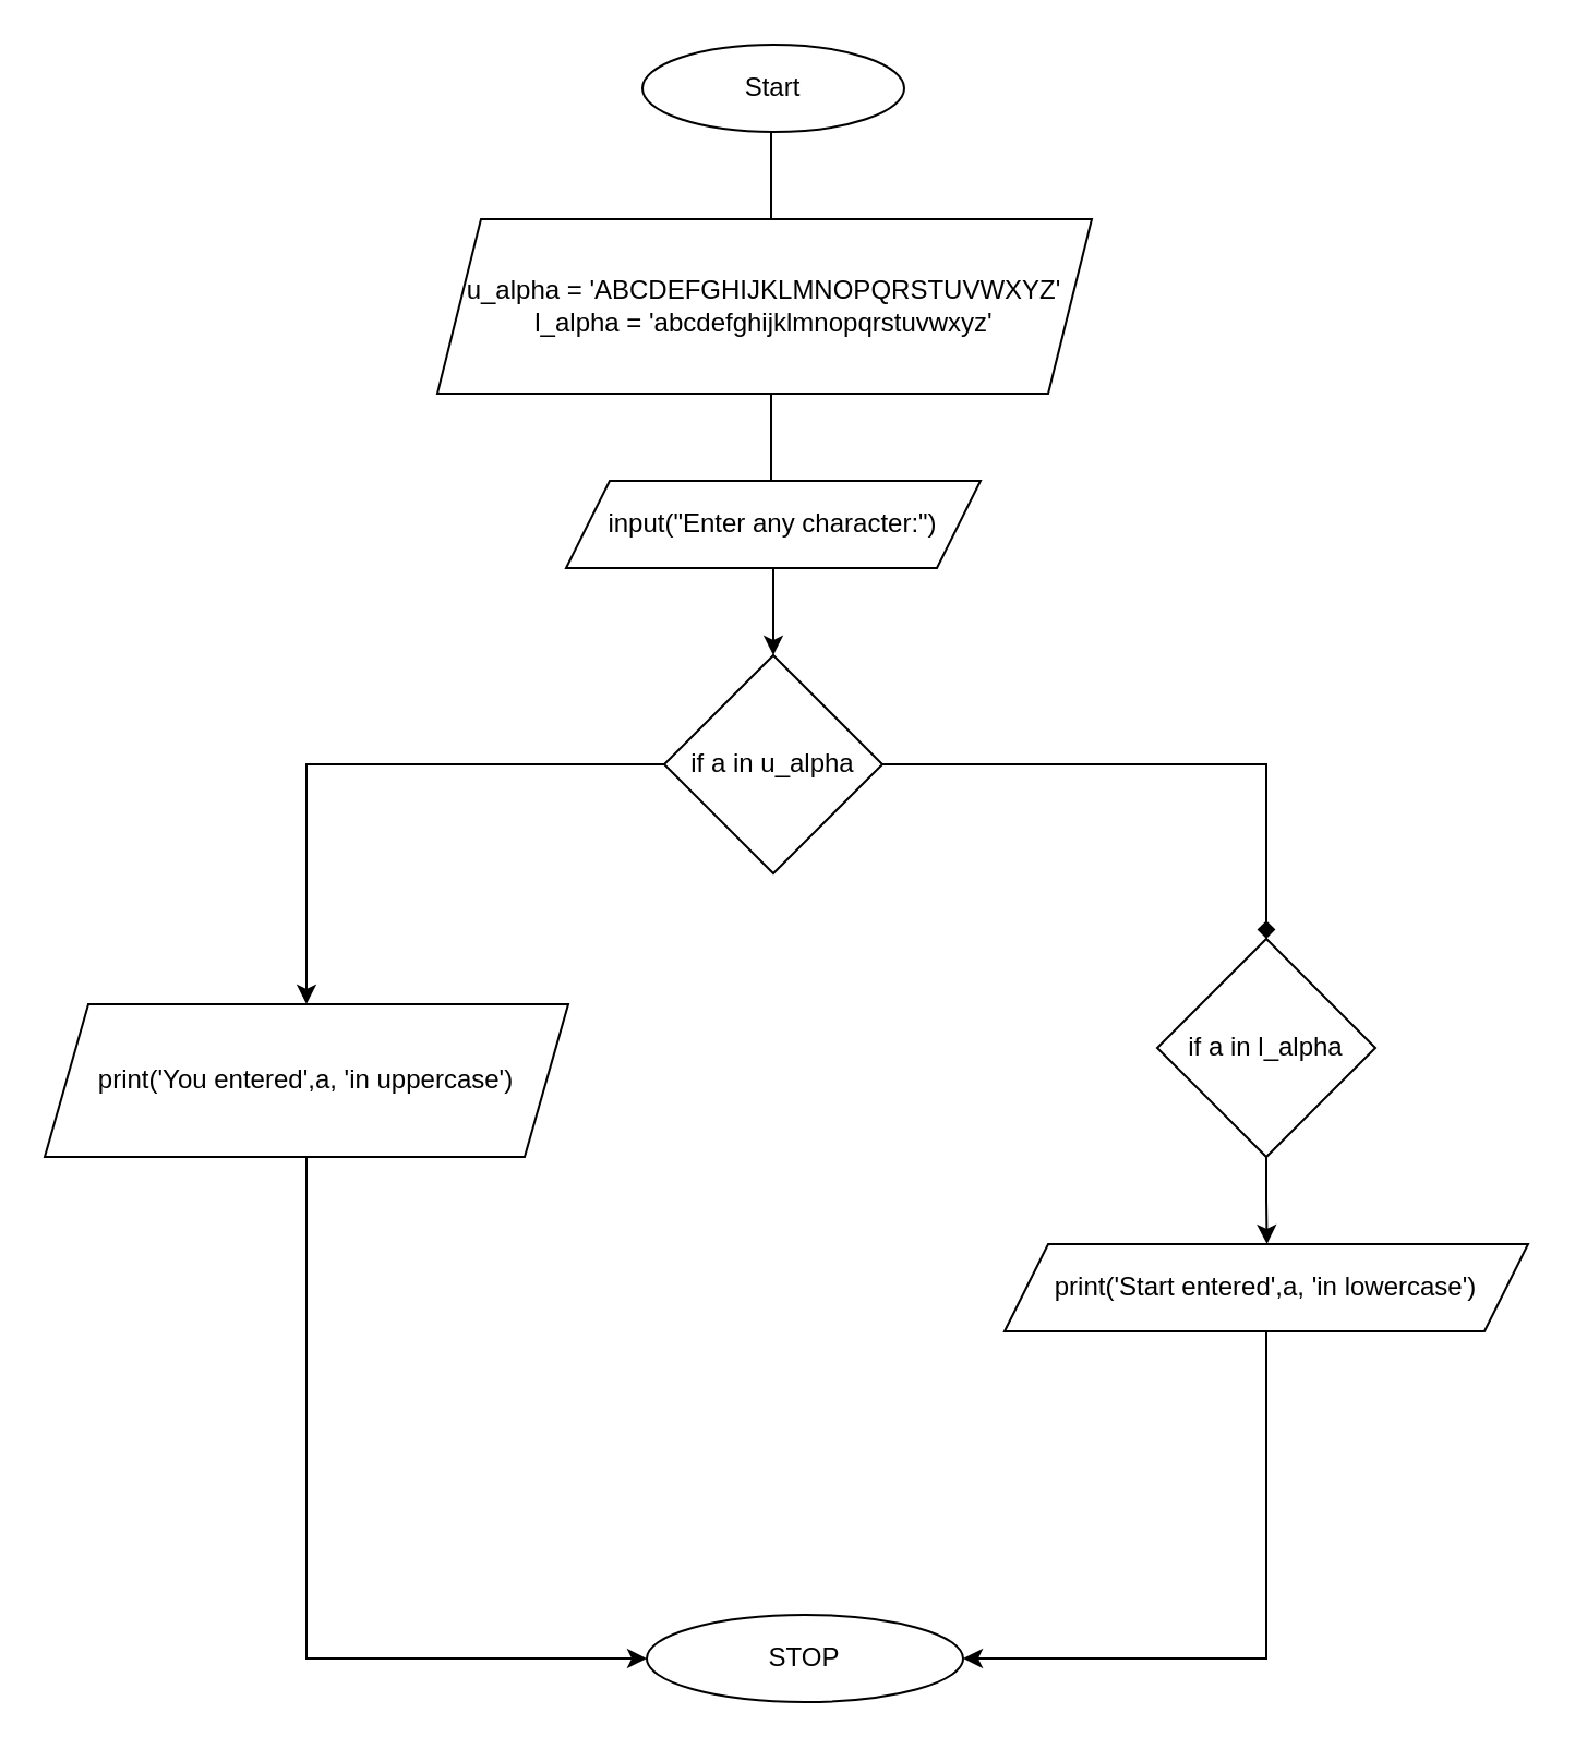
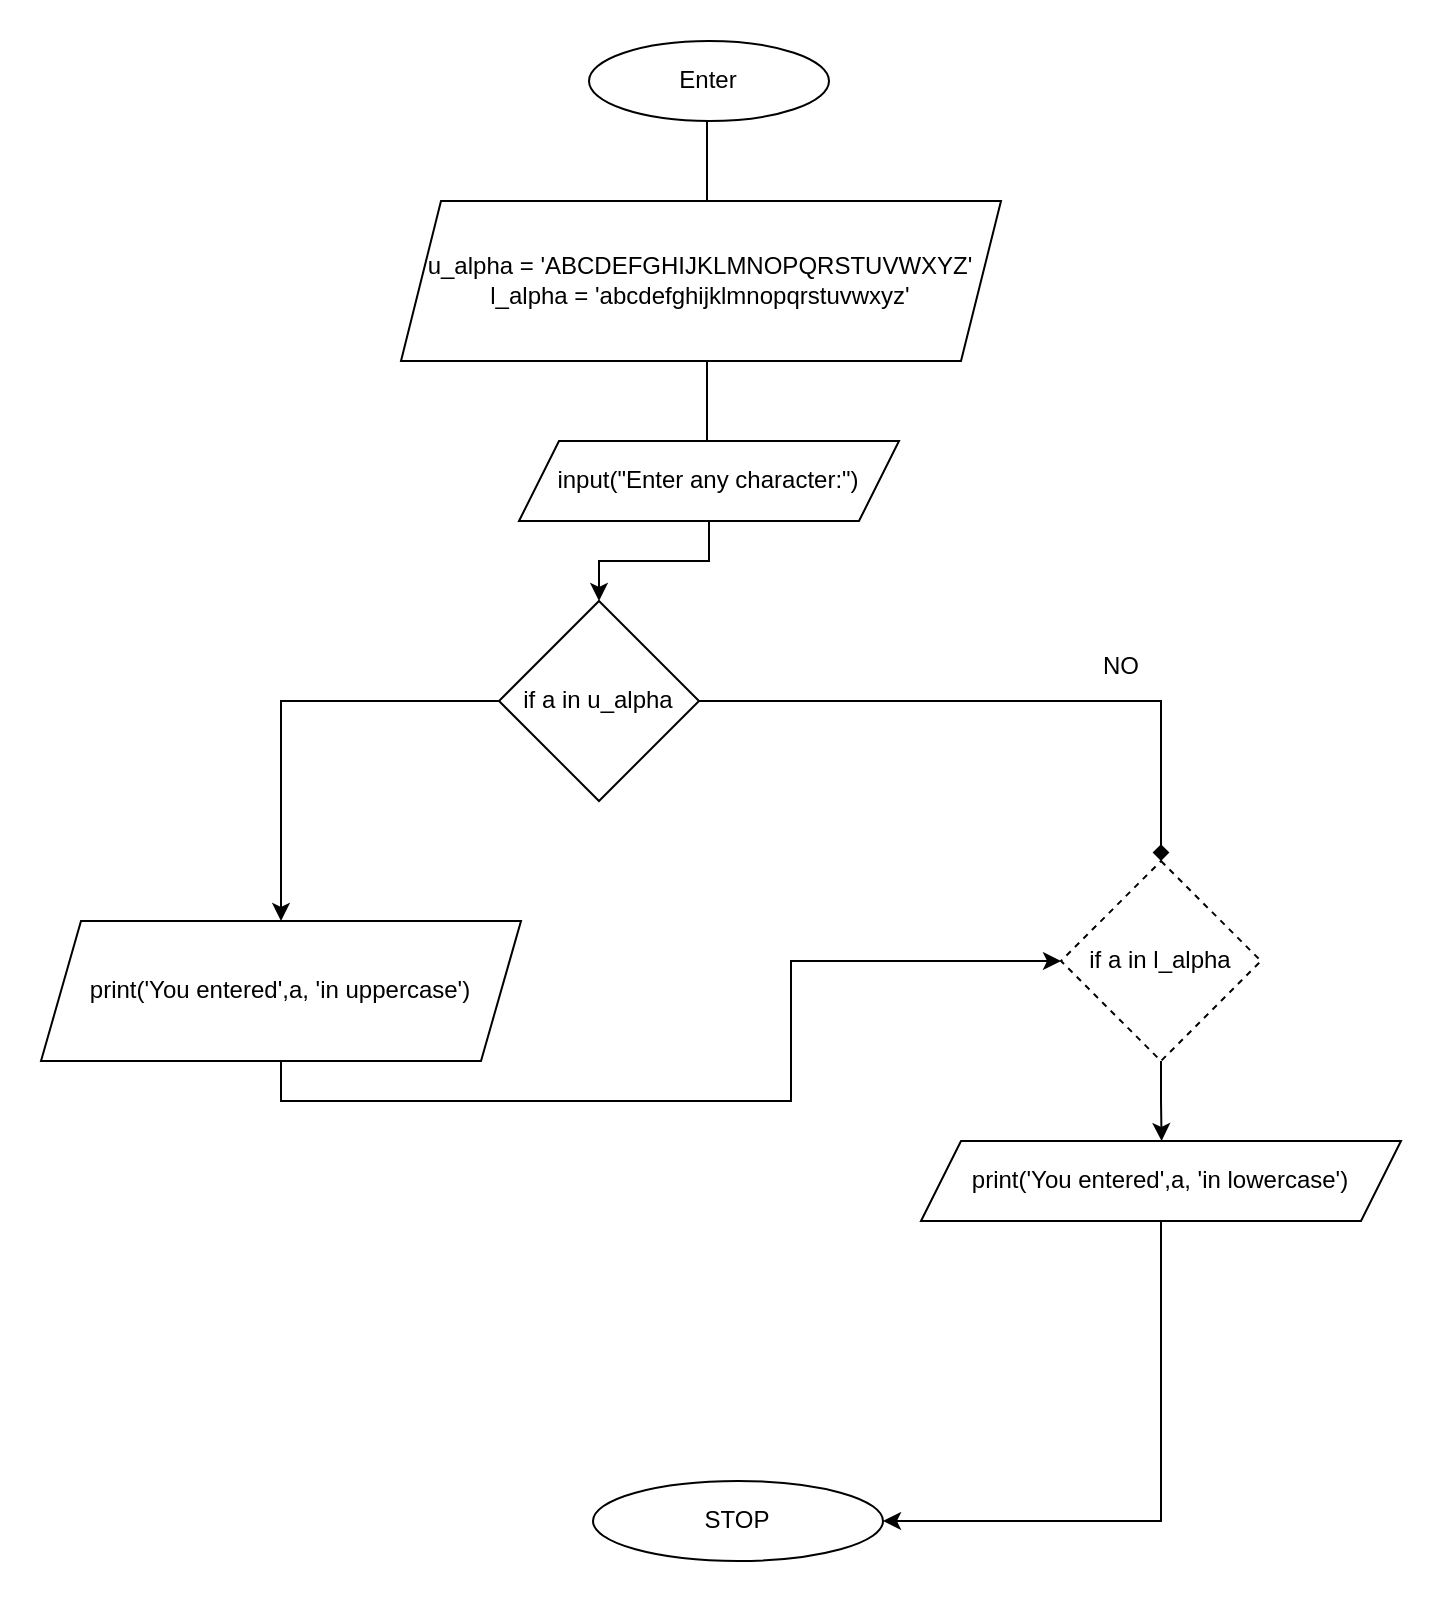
- <mxCell id="2" value="Start" style="ellipse;whiteSpace=wrap;html=1;" parent="1" vertex="1"><mxGeometry x="294" y="20" width="120" height="40" as="geometry" /></mxCell>
+ <mxCell id="2" value="Enter" style="ellipse;whiteSpace=wrap;html=1;" parent="1" vertex="1"><mxGeometry x="294" y="20" width="120" height="40" as="geometry" /></mxCell>
+ <mxCell id="9" value="NO" style="text;html=1;align=center;verticalAlign=middle;resizable=0;points=[];autosize=1;strokeColor=none;fillColor=none;" parent="1" vertex="1"><mxGeometry x="540" y="318" width="40" height="30" as="geometry" /></mxCell>
- <mxCell id="18" value="if a in u_alpha" style="rhombus;whiteSpace=wrap;html=1;" parent="1" vertex="1"><mxGeometry x="304" y="300" width="100" height="100" as="geometry" /></mxCell>
+ <mxCell id="18" value="if a in u_alpha" style="rhombus;whiteSpace=wrap;html=1;" parent="1" vertex="1"><mxGeometry x="249" y="300" width="100" height="100" as="geometry" /></mxCell>
- <mxCell id="11" value="if a in l_alpha" style="rhombus;whiteSpace=wrap;html=1;" parent="1" vertex="1"><mxGeometry x="530" y="430" width="100" height="100" as="geometry" /></mxCell>
+ <mxCell id="11" value="if a in l_alpha" style="rhombus;whiteSpace=wrap;html=1;dashed=1;" parent="1" vertex="1"><mxGeometry x="530" y="430" width="100" height="100" as="geometry" /></mxCell>
- <mxCell id="13" value="print('Start entered',a, 'in lowercase')" style="shape=parallelogram;perimeter=parallelogramPerimeter;whiteSpace=wrap;html=1;fixedSize=1;" parent="1" vertex="1"><mxGeometry x="460" y="570" width="240" height="40" as="geometry" /></mxCell>
+ <mxCell id="13" value="print('You entered',a, 'in lowercase')" style="shape=parallelogram;perimeter=parallelogramPerimeter;whiteSpace=wrap;html=1;fixedSize=1;" parent="1" vertex="1"><mxGeometry x="460" y="570" width="240" height="40" as="geometry" /></mxCell>
- <mxCell id="7" style="edgeStyle=orthogonalEdgeStyle;rounded=0;orthogonalLoop=1;jettySize=auto;html=1;exitX=0.5;exitY=1;exitDx=0;exitDy=0;entryX=0;entryY=0.5;entryDx=0;entryDy=0;" parent="1" source="8" target="14" edge="1"><mxGeometry relative="1" as="geometry" /></mxCell>
+ <mxCell id="7" style="edgeStyle=orthogonalEdgeStyle;rounded=0;orthogonalLoop=1;jettySize=auto;html=1;exitX=0.5;exitY=1;exitDx=0;exitDy=0;" parent="1" source="8" target="11" edge="1"><mxGeometry relative="1" as="geometry" /></mxCell>
